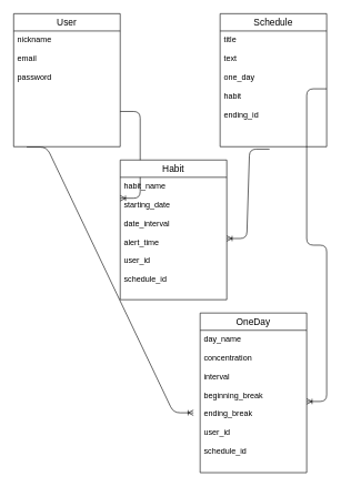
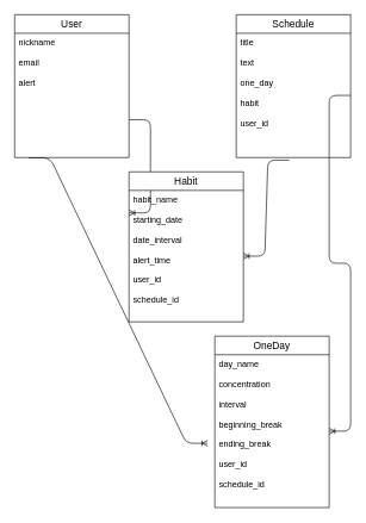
- <mxCell id="3" value="nickname&#10;&#10;email&#10;&#10;password&#10;&#10;" style="text;strokeColor=none;fillColor=none;spacingLeft=4;spacingRight=4;overflow=hidden;rotatable=0;points=[[0,0.5],[1,0.5]];portConstraint=eastwest;fontSize=12;" parent="2" vertex="1"><mxGeometry y="26" width="160" height="174" as="geometry" /></mxCell>
+ <mxCell id="3" value="nickname&#10;&#10;email&#10;&#10;alert&#10;&#10;" style="text;strokeColor=none;fillColor=none;spacingLeft=4;spacingRight=4;overflow=hidden;rotatable=0;points=[[0,0.5],[1,0.5]];portConstraint=eastwest;fontSize=12;" parent="2" vertex="1"><mxGeometry y="26" width="160" height="174" as="geometry" /></mxCell>
- <mxCell id="5" value="title&#10;&#10;text&#10;&#10;one_day&#10;&#10;habit&#10;&#10;ending_id" style="text;strokeColor=none;fillColor=none;spacingLeft=4;spacingRight=4;overflow=hidden;rotatable=0;points=[[0,0.5],[1,0.5]];portConstraint=eastwest;fontSize=12;" parent="4" vertex="1"><mxGeometry y="26" width="160" height="174" as="geometry" /></mxCell>
+ <mxCell id="5" value="title&#10;&#10;text&#10;&#10;one_day&#10;&#10;habit&#10;&#10;user_id" style="text;strokeColor=none;fillColor=none;spacingLeft=4;spacingRight=4;overflow=hidden;rotatable=0;points=[[0,0.5],[1,0.5]];portConstraint=eastwest;fontSize=12;" parent="4" vertex="1"><mxGeometry y="26" width="160" height="174" as="geometry" /></mxCell>
